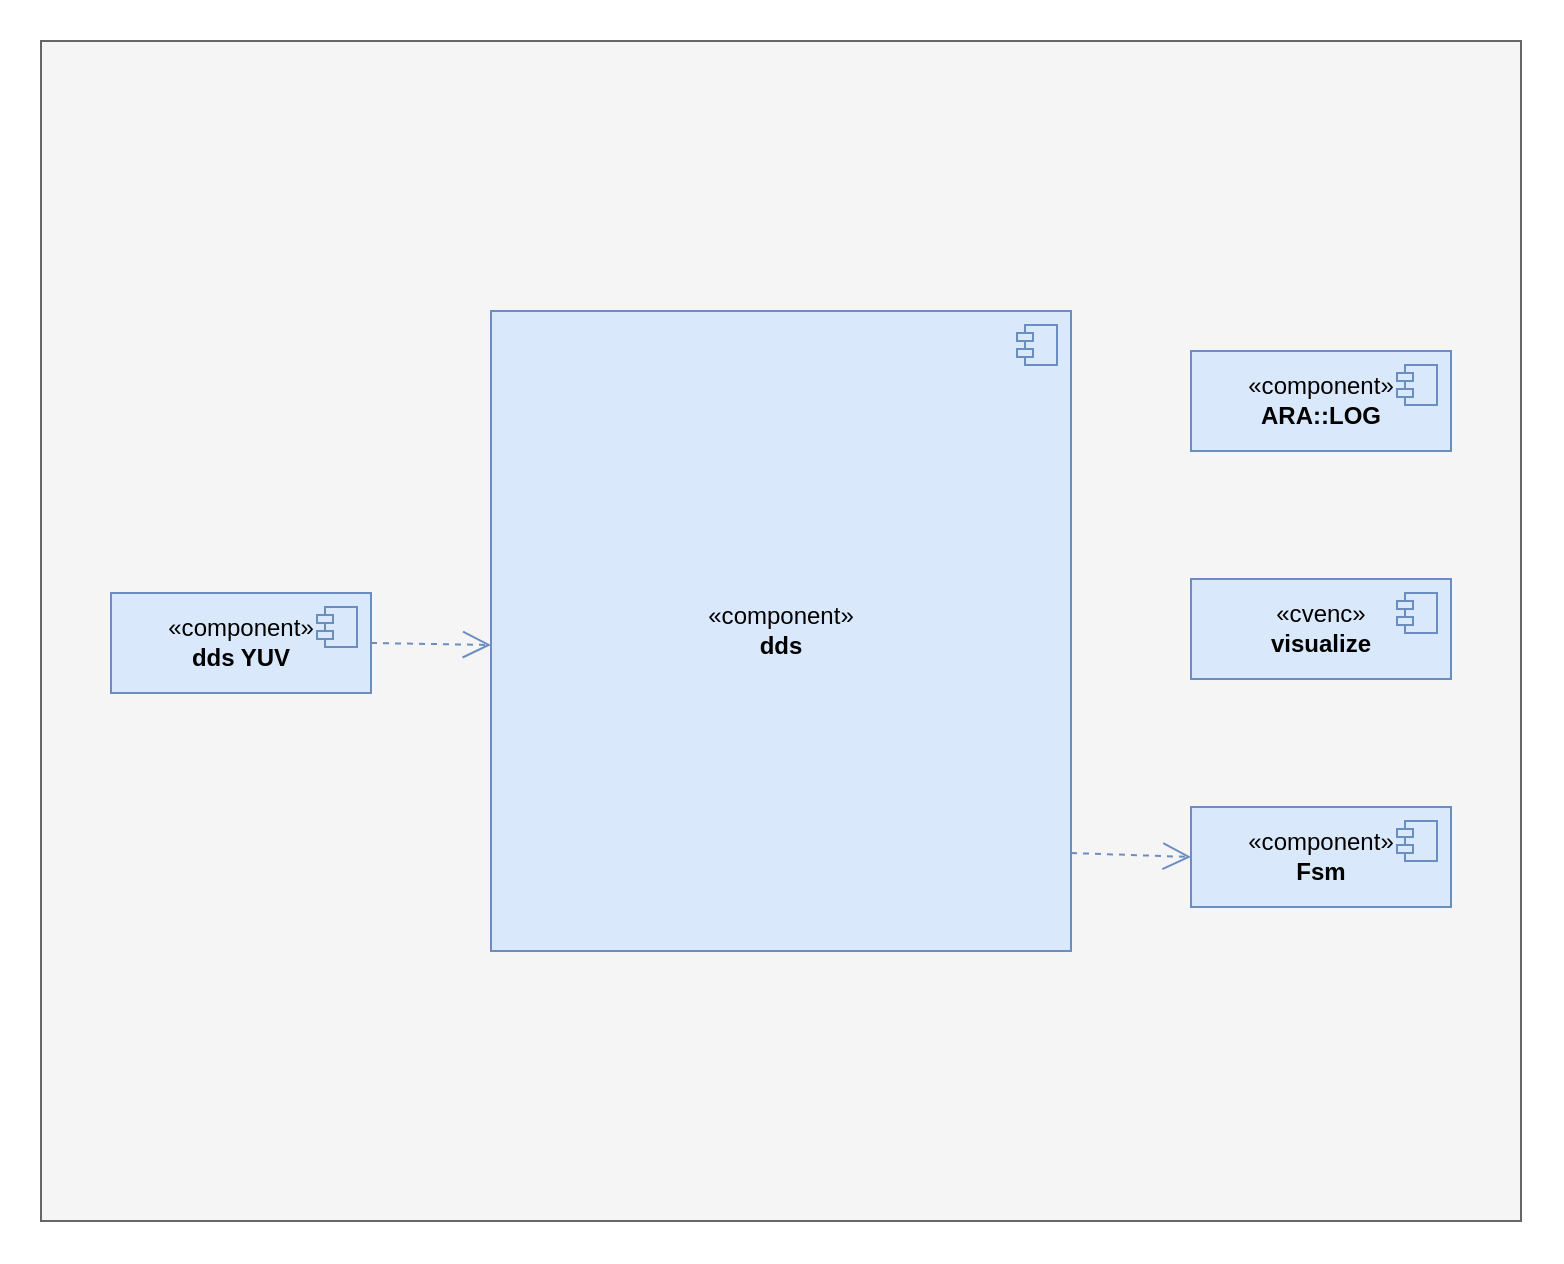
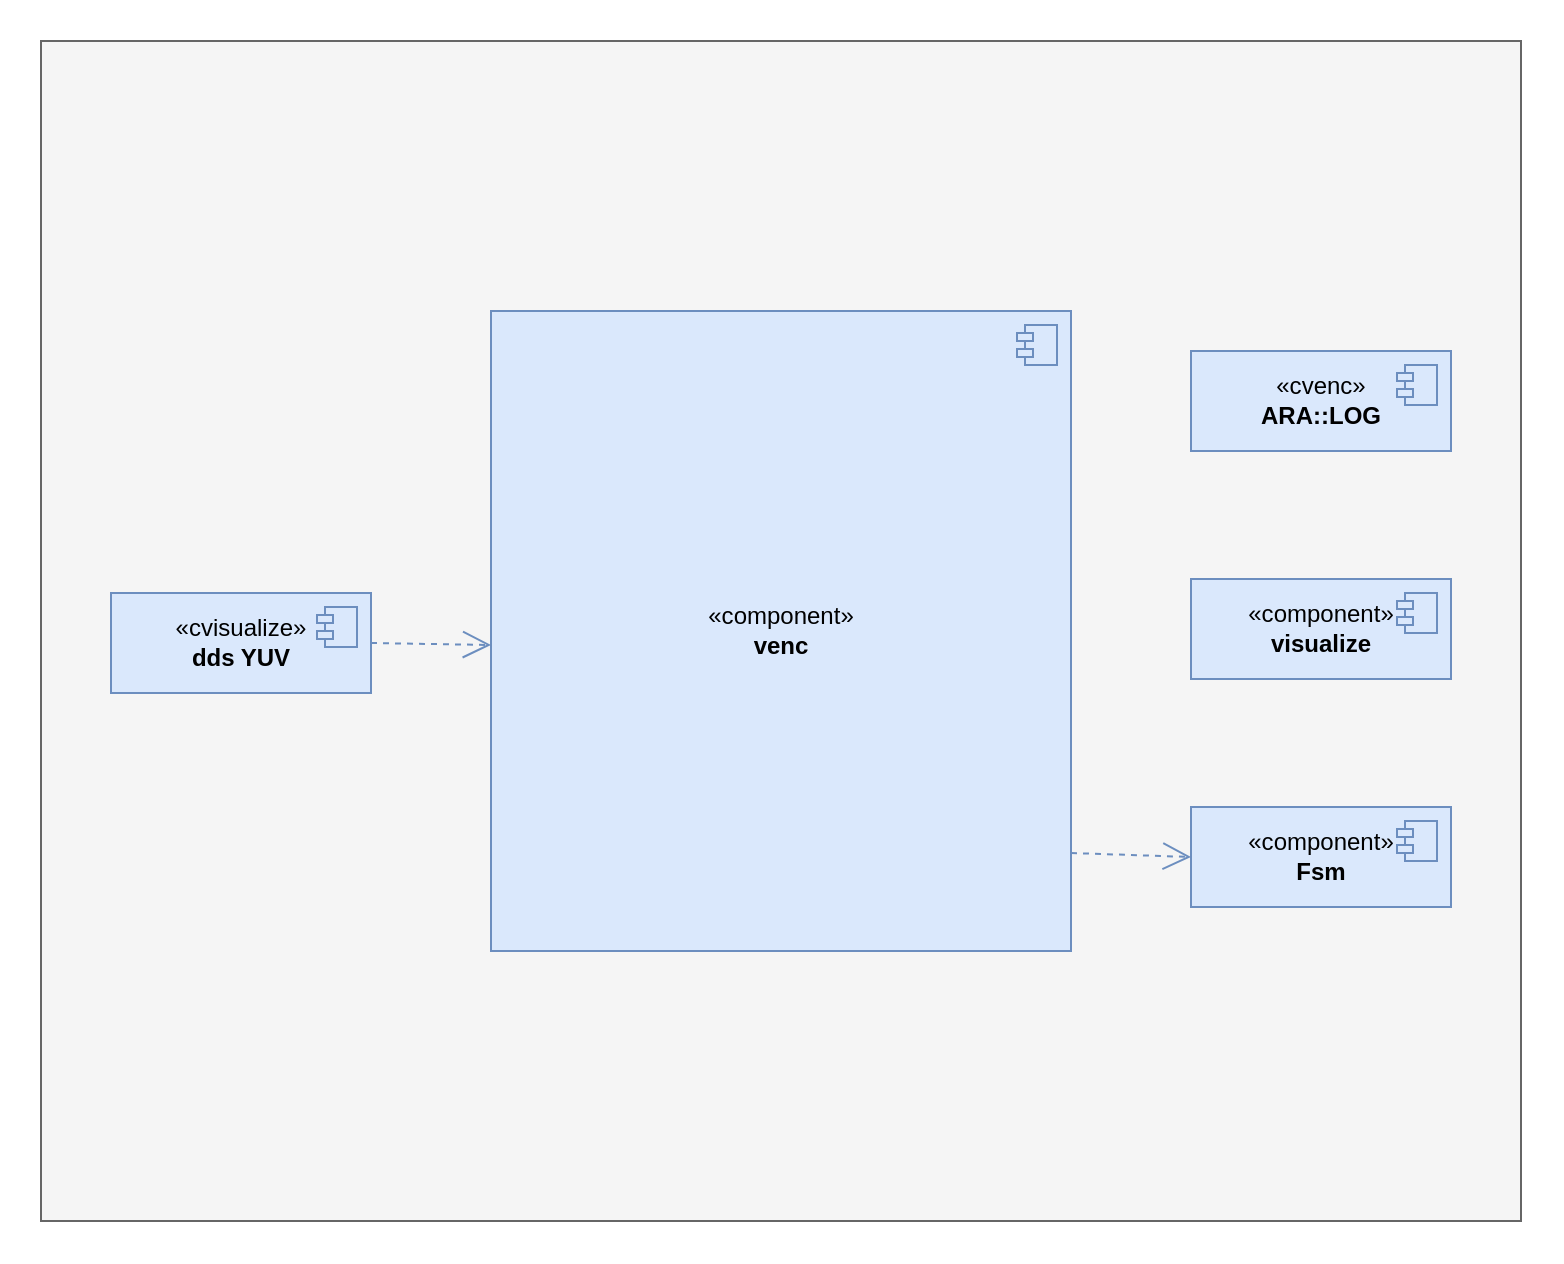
- <mxCell id="5" value="«c&lt;span&gt;omponent&lt;/span&gt;»&lt;br&gt;&lt;b&gt;ARA::LOG&lt;/b&gt;" style="html=1;dropTarget=0;fontStyle=0;fillColor=#dae8fc;strokeColor=#6c8ebf;align=center;" parent="1" vertex="1"><mxGeometry x="595" y="175" width="130" height="50" as="geometry" /></mxCell>
+ <mxCell id="5" value="«c&lt;span&gt;venc&lt;/span&gt;»&lt;br&gt;&lt;b&gt;ARA::LOG&lt;/b&gt;" style="html=1;dropTarget=0;fontStyle=0;fillColor=#dae8fc;strokeColor=#6c8ebf;align=center;" parent="1" vertex="1"><mxGeometry x="595" y="175" width="130" height="50" as="geometry" /></mxCell>
- <mxCell id="13" value="«c&lt;span&gt;venc&lt;/span&gt;»&lt;br&gt;&lt;b&gt;visualize&lt;/b&gt;" style="html=1;dropTarget=0;fontStyle=0;fillColor=#dae8fc;strokeColor=#6c8ebf;align=center;" parent="1" vertex="1"><mxGeometry x="595" y="289" width="130" height="50" as="geometry" /></mxCell>
+ <mxCell id="13" value="«c&lt;span&gt;omponent&lt;/span&gt;»&lt;br&gt;&lt;b&gt;visualize&lt;/b&gt;" style="html=1;dropTarget=0;fontStyle=0;fillColor=#dae8fc;strokeColor=#6c8ebf;align=center;" parent="1" vertex="1"><mxGeometry x="595" y="289" width="130" height="50" as="geometry" /></mxCell>
- <mxCell id="3" value="«c&lt;span&gt;omponent&lt;/span&gt;»&lt;br&gt;&lt;span&gt;&lt;b&gt;dds&lt;/b&gt;&lt;/span&gt;" style="html=1;dropTarget=0;fontStyle=0;fillColor=#dae8fc;strokeColor=#6c8ebf;" parent="1" vertex="1"><mxGeometry x="245" y="155" width="290" height="320" as="geometry" /></mxCell>
+ <mxCell id="3" value="«c&lt;span&gt;omponent&lt;/span&gt;»&lt;br&gt;&lt;span&gt;&lt;b&gt;venc&lt;/b&gt;&lt;/span&gt;" style="html=1;dropTarget=0;fontStyle=0;fillColor=#dae8fc;strokeColor=#6c8ebf;" parent="1" vertex="1"><mxGeometry x="245" y="155" width="290" height="320" as="geometry" /></mxCell>
- <mxCell id="7" value="«c&lt;span&gt;omponent&lt;/span&gt;»&lt;br&gt;&lt;b&gt;dds YUV&lt;/b&gt;" style="html=1;dropTarget=0;fontStyle=0;fillColor=#dae8fc;strokeColor=#6c8ebf;align=center;" parent="1" vertex="1"><mxGeometry x="55" y="296" width="130" height="50" as="geometry" /></mxCell>
+ <mxCell id="7" value="«c&lt;span&gt;visualize&lt;/span&gt;»&lt;br&gt;&lt;b&gt;dds YUV&lt;/b&gt;" style="html=1;dropTarget=0;fontStyle=0;fillColor=#dae8fc;strokeColor=#6c8ebf;align=center;" parent="1" vertex="1"><mxGeometry x="55" y="296" width="130" height="50" as="geometry" /></mxCell>
